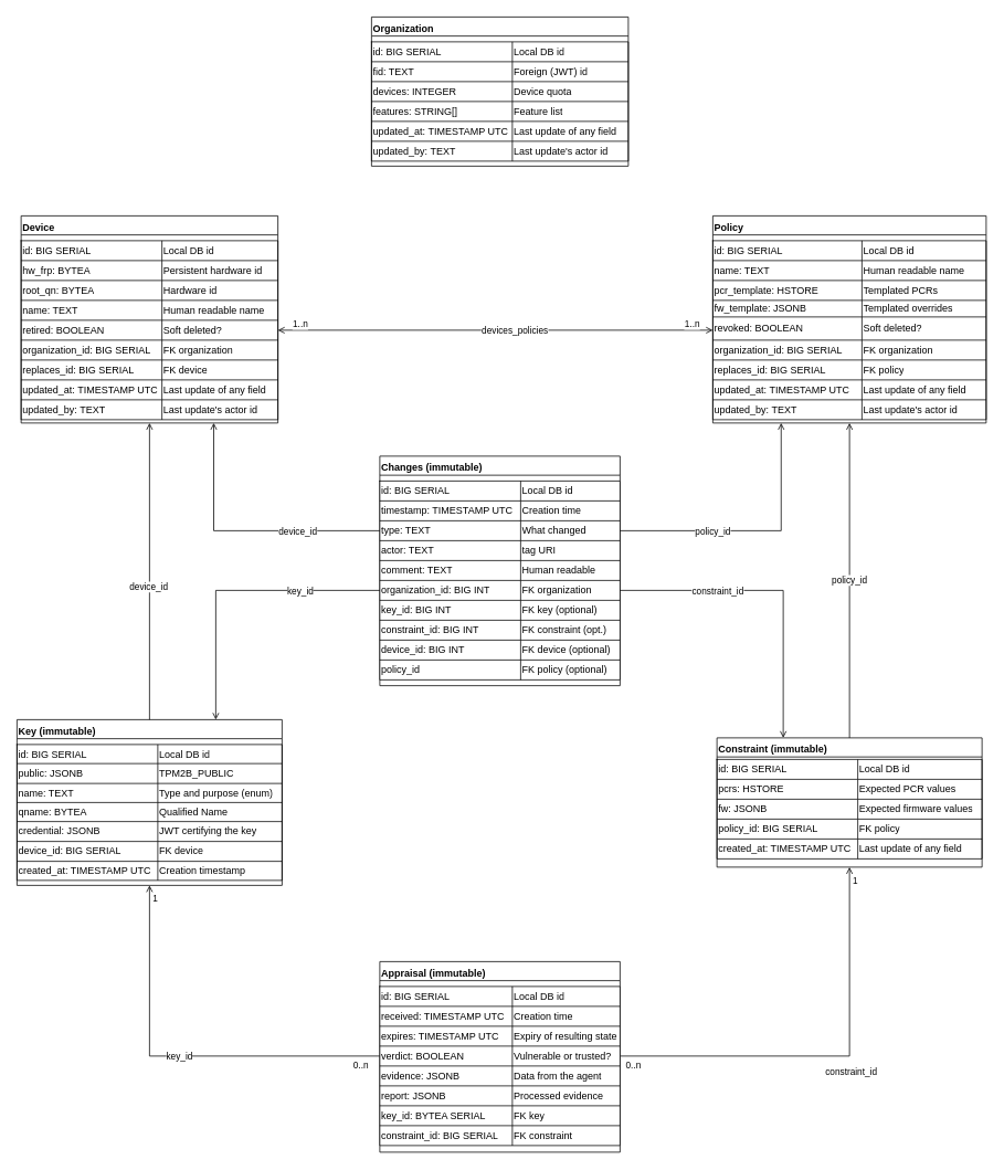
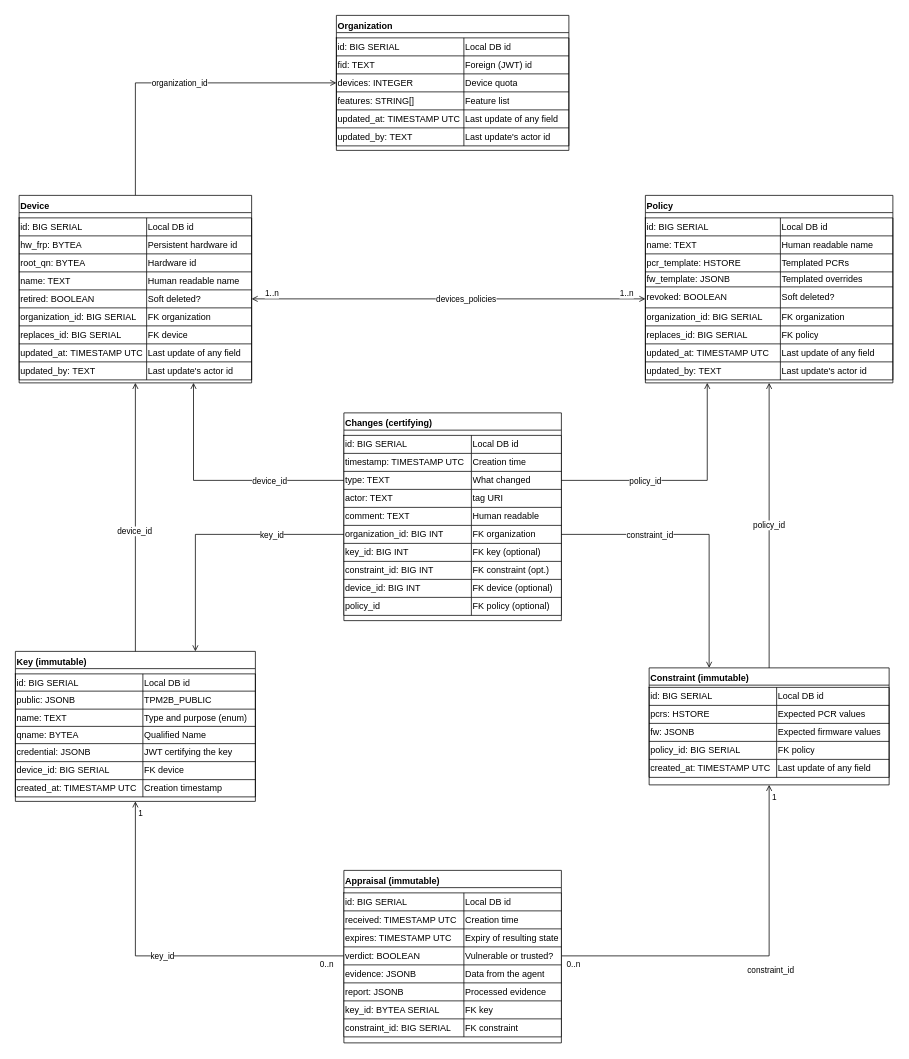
+ <mxCell id="6" value="organization_id" style="edgeStyle=orthogonalEdgeStyle;rounded=0;comic=0;orthogonalLoop=1;jettySize=auto;html=1;entryX=0;entryY=0.5;entryDx=0;entryDy=0;startArrow=none;startFill=0;endArrow=open;endFill=0;exitX=0.5;exitY=0;exitDx=0;exitDy=0;" parent="1" source="67" target="165" edge="1"><mxGeometry relative="1" as="geometry"><mxPoint x="335" y="110" as="targetPoint" /></mxGeometry></mxCell>
- <mxCell id="166" value="Changes (immutable)" style="swimlane;align=left;verticalAlign=bottom;" vertex="1" parent="1"><mxGeometry x="458" y="550" width="290" height="277" as="geometry" /></mxCell>
+ <mxCell id="166" value="Changes (certifying)" style="swimlane;align=left;verticalAlign=bottom;" vertex="1" parent="1"><mxGeometry x="458" y="550" width="290" height="277" as="geometry" /></mxCell>
